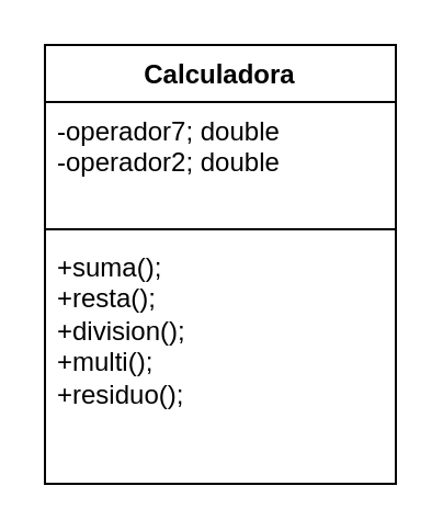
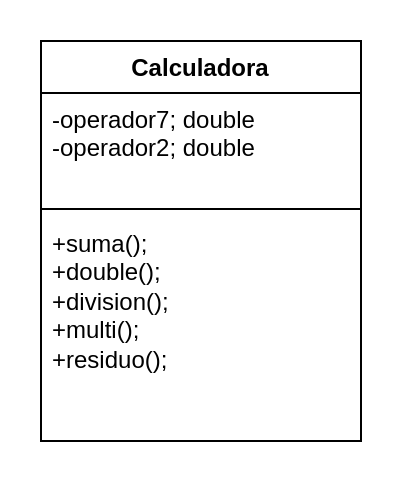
- <mxCell id="5" value="+suma();&lt;div&gt;+resta();&lt;/div&gt;&lt;div&gt;+division();&lt;/div&gt;&lt;div&gt;+multi();&lt;/div&gt;&lt;div&gt;+residuo();&lt;/div&gt;" style="text;strokeColor=none;fillColor=none;align=left;verticalAlign=top;spacingLeft=4;spacingRight=4;overflow=hidden;rotatable=0;points=[[0,0.5],[1,0.5]];portConstraint=eastwest;whiteSpace=wrap;html=1;" vertex="1" parent="2"><mxGeometry y="88" width="160" height="112" as="geometry" /></mxCell>
+ <mxCell id="5" value="+suma();&lt;div&gt;+double();&lt;/div&gt;&lt;div&gt;+division();&lt;/div&gt;&lt;div&gt;+multi();&lt;/div&gt;&lt;div&gt;+residuo();&lt;/div&gt;" style="text;strokeColor=none;fillColor=none;align=left;verticalAlign=top;spacingLeft=4;spacingRight=4;overflow=hidden;rotatable=0;points=[[0,0.5],[1,0.5]];portConstraint=eastwest;whiteSpace=wrap;html=1;" vertex="1" parent="2"><mxGeometry y="88" width="160" height="112" as="geometry" /></mxCell>
